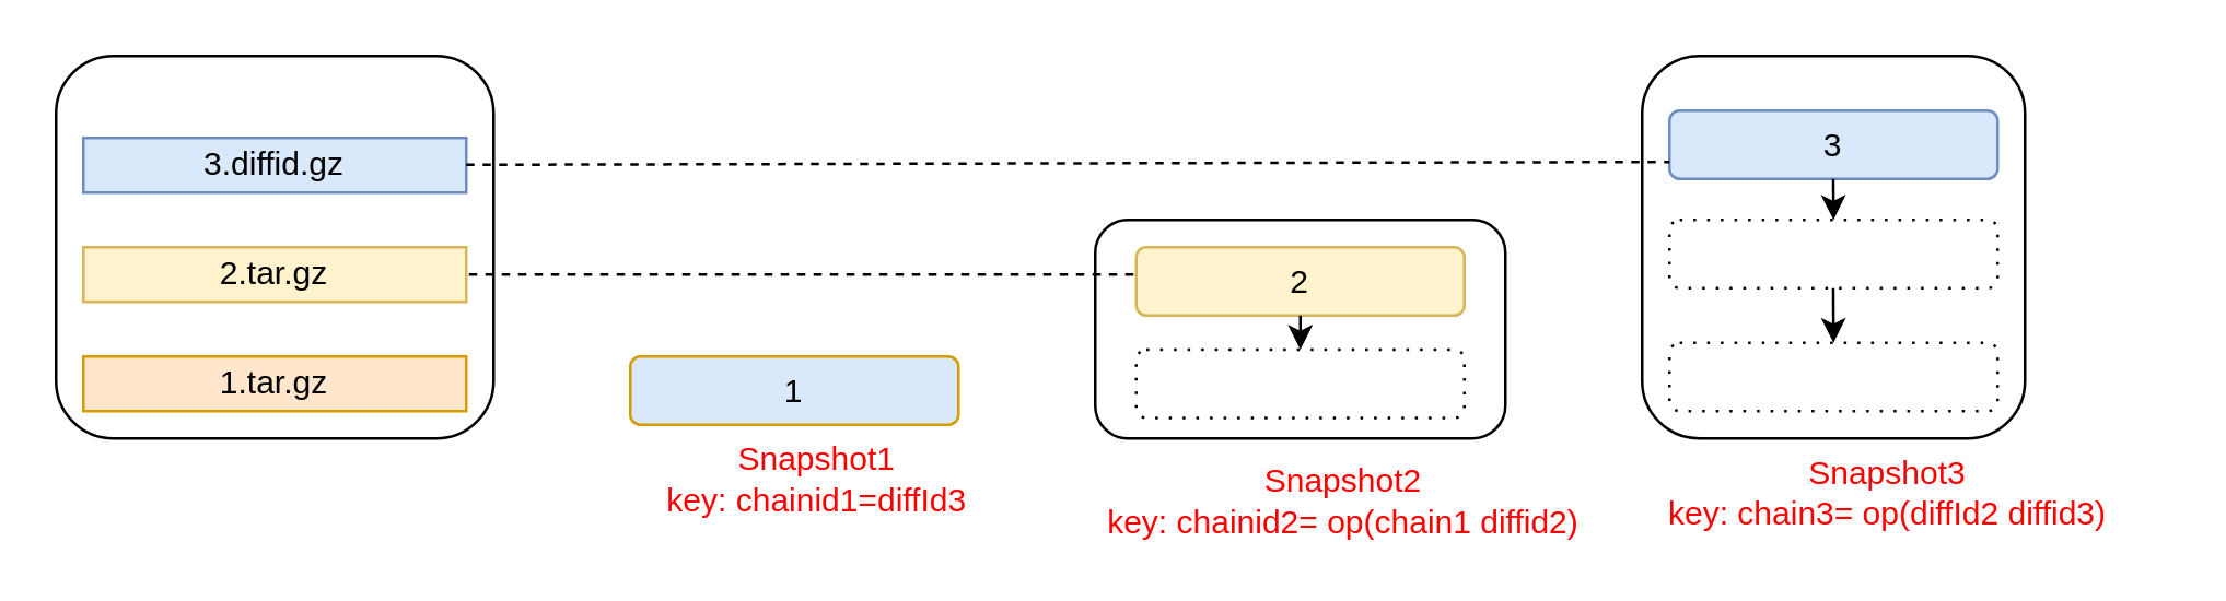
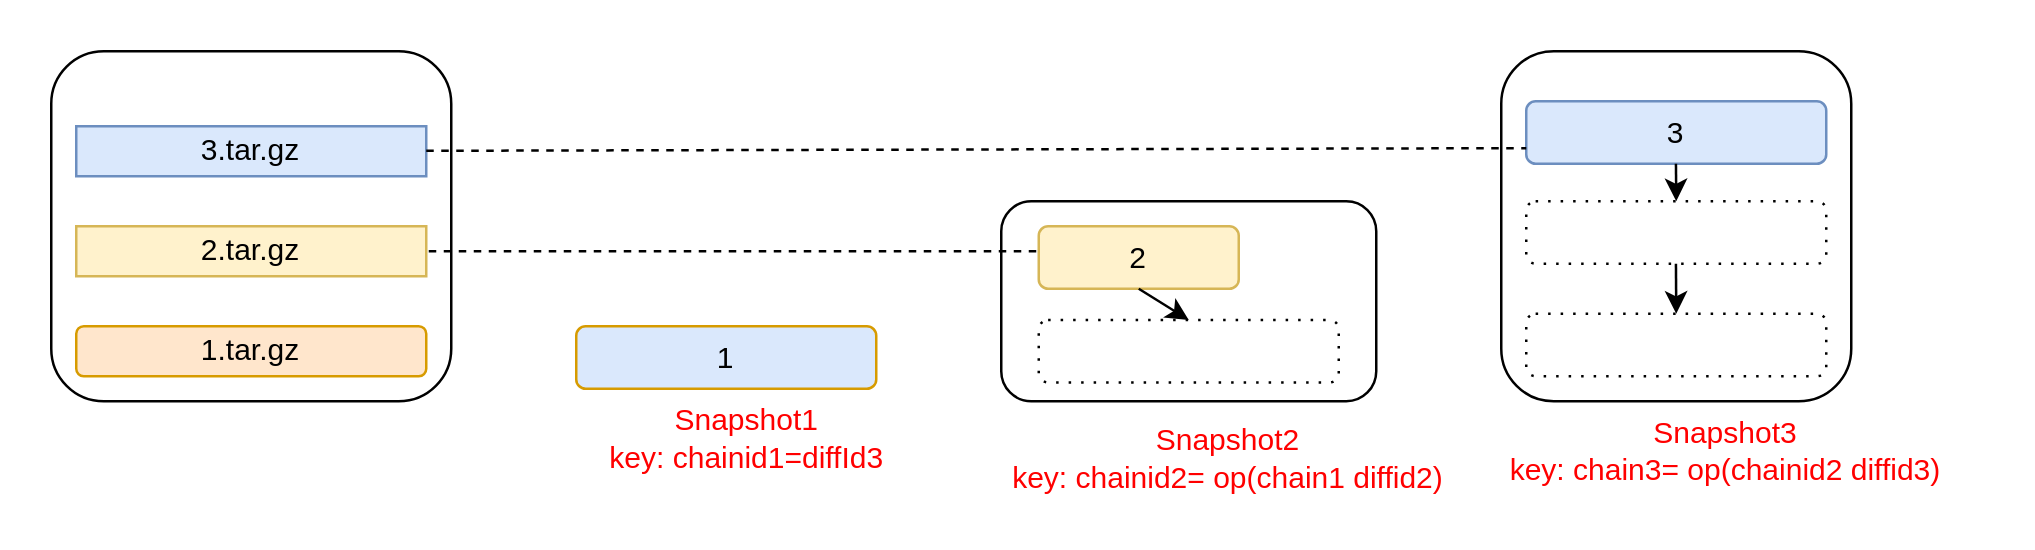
- <mxCell id="3" value="3.diffid.gz" style="rounded=0;whiteSpace=wrap;html=1;fillColor=#dae8fc;strokeColor=#6c8ebf;" vertex="1" parent="1"><mxGeometry x="30" y="50" width="140" height="20" as="geometry" /></mxCell>
+ <mxCell id="3" value="3.tar.gz" style="rounded=0;whiteSpace=wrap;html=1;fillColor=#dae8fc;strokeColor=#6c8ebf;" vertex="1" parent="1"><mxGeometry x="30" y="50" width="140" height="20" as="geometry" /></mxCell>
- <mxCell id="8" value="2" style="rounded=1;whiteSpace=wrap;html=1;fillColor=#fff2cc;strokeColor=#d6b656;" vertex="1" parent="1"><mxGeometry x="415" y="90" width="120" height="25" as="geometry" /></mxCell>
+ <mxCell id="8" value="2" style="rounded=1;whiteSpace=wrap;html=1;fillColor=#fff2cc;strokeColor=#d6b656;" vertex="1" parent="1"><mxGeometry x="415" y="90" width="80" height="25" as="geometry" /></mxCell>
- <mxCell id="5" value="1.tar.gz" style="rounded=0;whiteSpace=wrap;html=1;fillColor=#ffe6cc;strokeColor=#d79b00;" vertex="1" parent="1"><mxGeometry x="30" y="130" width="140" height="20" as="geometry" /></mxCell>
+ <mxCell id="5" value="1.tar.gz" style="whiteSpace=wrap;html=1;fillColor=#ffe6cc;strokeColor=#d79b00;rounded=1;" vertex="1" parent="1"><mxGeometry x="30" y="130" width="140" height="20" as="geometry" /></mxCell>
- <mxCell id="21" value="&lt;font color=&quot;#ff0000&quot;&gt;Snapshot3&lt;/font&gt;&lt;div&gt;&lt;span style=&quot;color: rgb(255, 0, 0);&quot;&gt;key:&amp;nbsp;&lt;/span&gt;&lt;span style=&quot;color: rgb(255, 0, 0); background-color: initial;&quot;&gt;chain3= op(diffId2 diffid3)&lt;/span&gt;&lt;/div&gt;" style="text;html=1;align=center;verticalAlign=middle;whiteSpace=wrap;rounded=0;" vertex="1" parent="1"><mxGeometry x="588" y="165" width="204" height="30" as="geometry" /></mxCell>
+ <mxCell id="21" value="&lt;font color=&quot;#ff0000&quot;&gt;Snapshot3&lt;/font&gt;&lt;div&gt;&lt;span style=&quot;color: rgb(255, 0, 0);&quot;&gt;key:&amp;nbsp;&lt;/span&gt;&lt;span style=&quot;color: rgb(255, 0, 0); background-color: initial;&quot;&gt;chain3= op(chainid2 diffid3)&lt;/span&gt;&lt;/div&gt;" style="text;html=1;align=center;verticalAlign=middle;whiteSpace=wrap;rounded=0;" vertex="1" parent="1"><mxGeometry x="588" y="165" width="204" height="30" as="geometry" /></mxCell>
